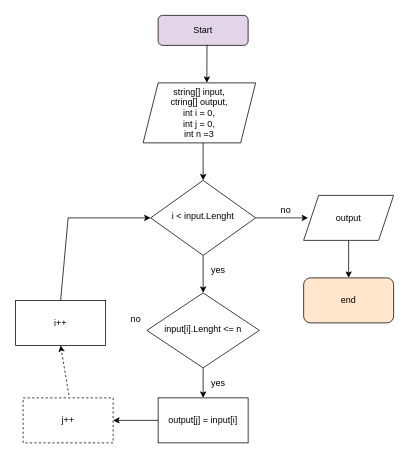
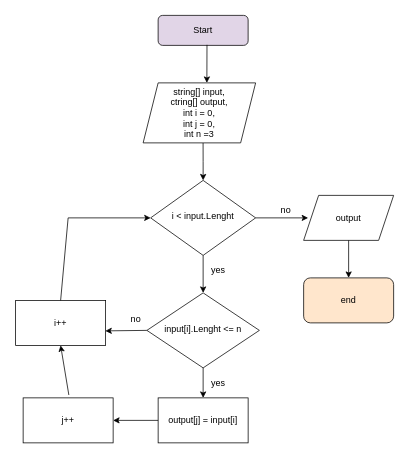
+ <mxCell id="22" value="" style="endArrow=classic;html=1;rounded=0;entryX=0.997;entryY=0.678;entryDx=0;entryDy=0;entryPerimeter=0;exitX=0;exitY=0.5;exitDx=0;exitDy=0;" parent="1" source="4" target="19" edge="1"><mxGeometry width="50" height="50" relative="1" as="geometry"><mxPoint x="190" y="441" as="sourcePoint" /><mxPoint x="270" y="320" as="targetPoint" /></mxGeometry></mxCell>
- <mxCell id="21" value="" style="endArrow=classic;html=1;rounded=0;exitX=0.508;exitY=-0.064;exitDx=0;exitDy=0;exitPerimeter=0;entryX=0.5;entryY=1;entryDx=0;entryDy=0;dashed=1;" parent="1" source="18" target="19" edge="1"><mxGeometry width="50" height="50" relative="1" as="geometry"><mxPoint x="220" y="370" as="sourcePoint" /><mxPoint x="270" y="320" as="targetPoint" /></mxGeometry></mxCell>
+ <mxCell id="21" value="" style="endArrow=classic;html=1;rounded=0;exitX=0.508;exitY=-0.064;exitDx=0;exitDy=0;exitPerimeter=0;entryX=0.5;entryY=1;entryDx=0;entryDy=0;" parent="1" source="18" target="19" edge="1"><mxGeometry width="50" height="50" relative="1" as="geometry"><mxPoint x="220" y="370" as="sourcePoint" /><mxPoint x="270" y="320" as="targetPoint" /></mxGeometry></mxCell>
- <mxCell id="18" value="j++" style="rounded=0;whiteSpace=wrap;html=1;dashed=1;" parent="1" vertex="1"><mxGeometry x="30" y="530" width="120" height="60" as="geometry" /></mxCell>
+ <mxCell id="18" value="j++" style="rounded=0;whiteSpace=wrap;html=1;" parent="1" vertex="1"><mxGeometry x="30" y="530" width="120" height="60" as="geometry" /></mxCell>
